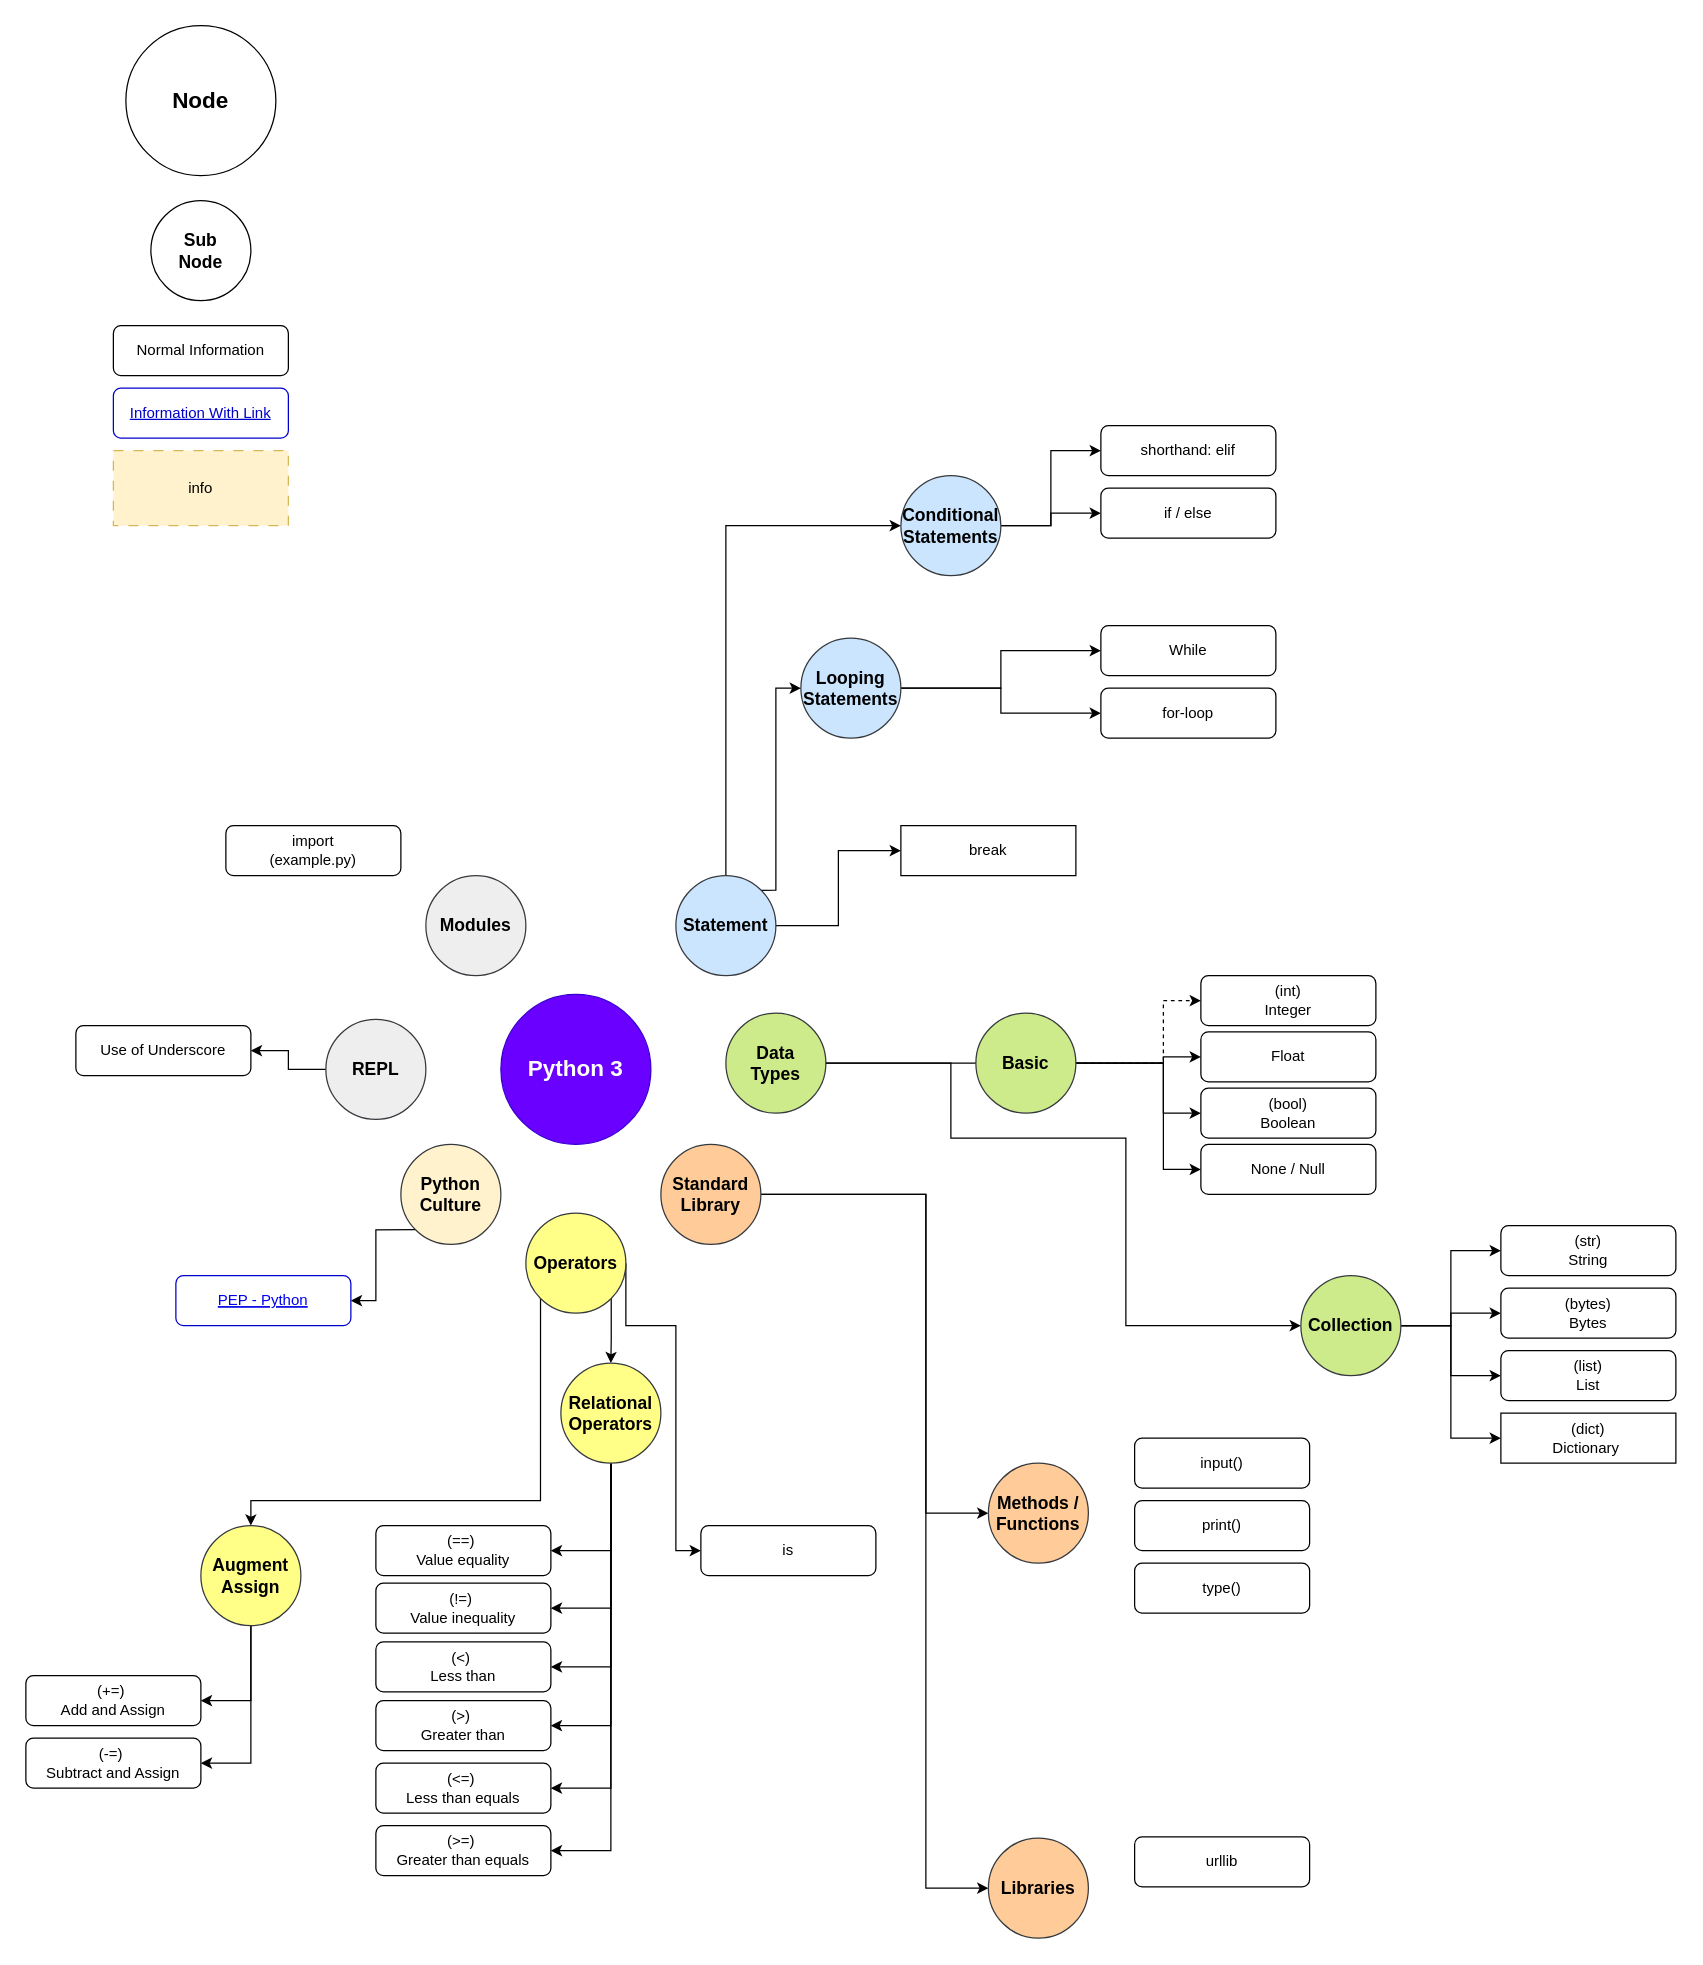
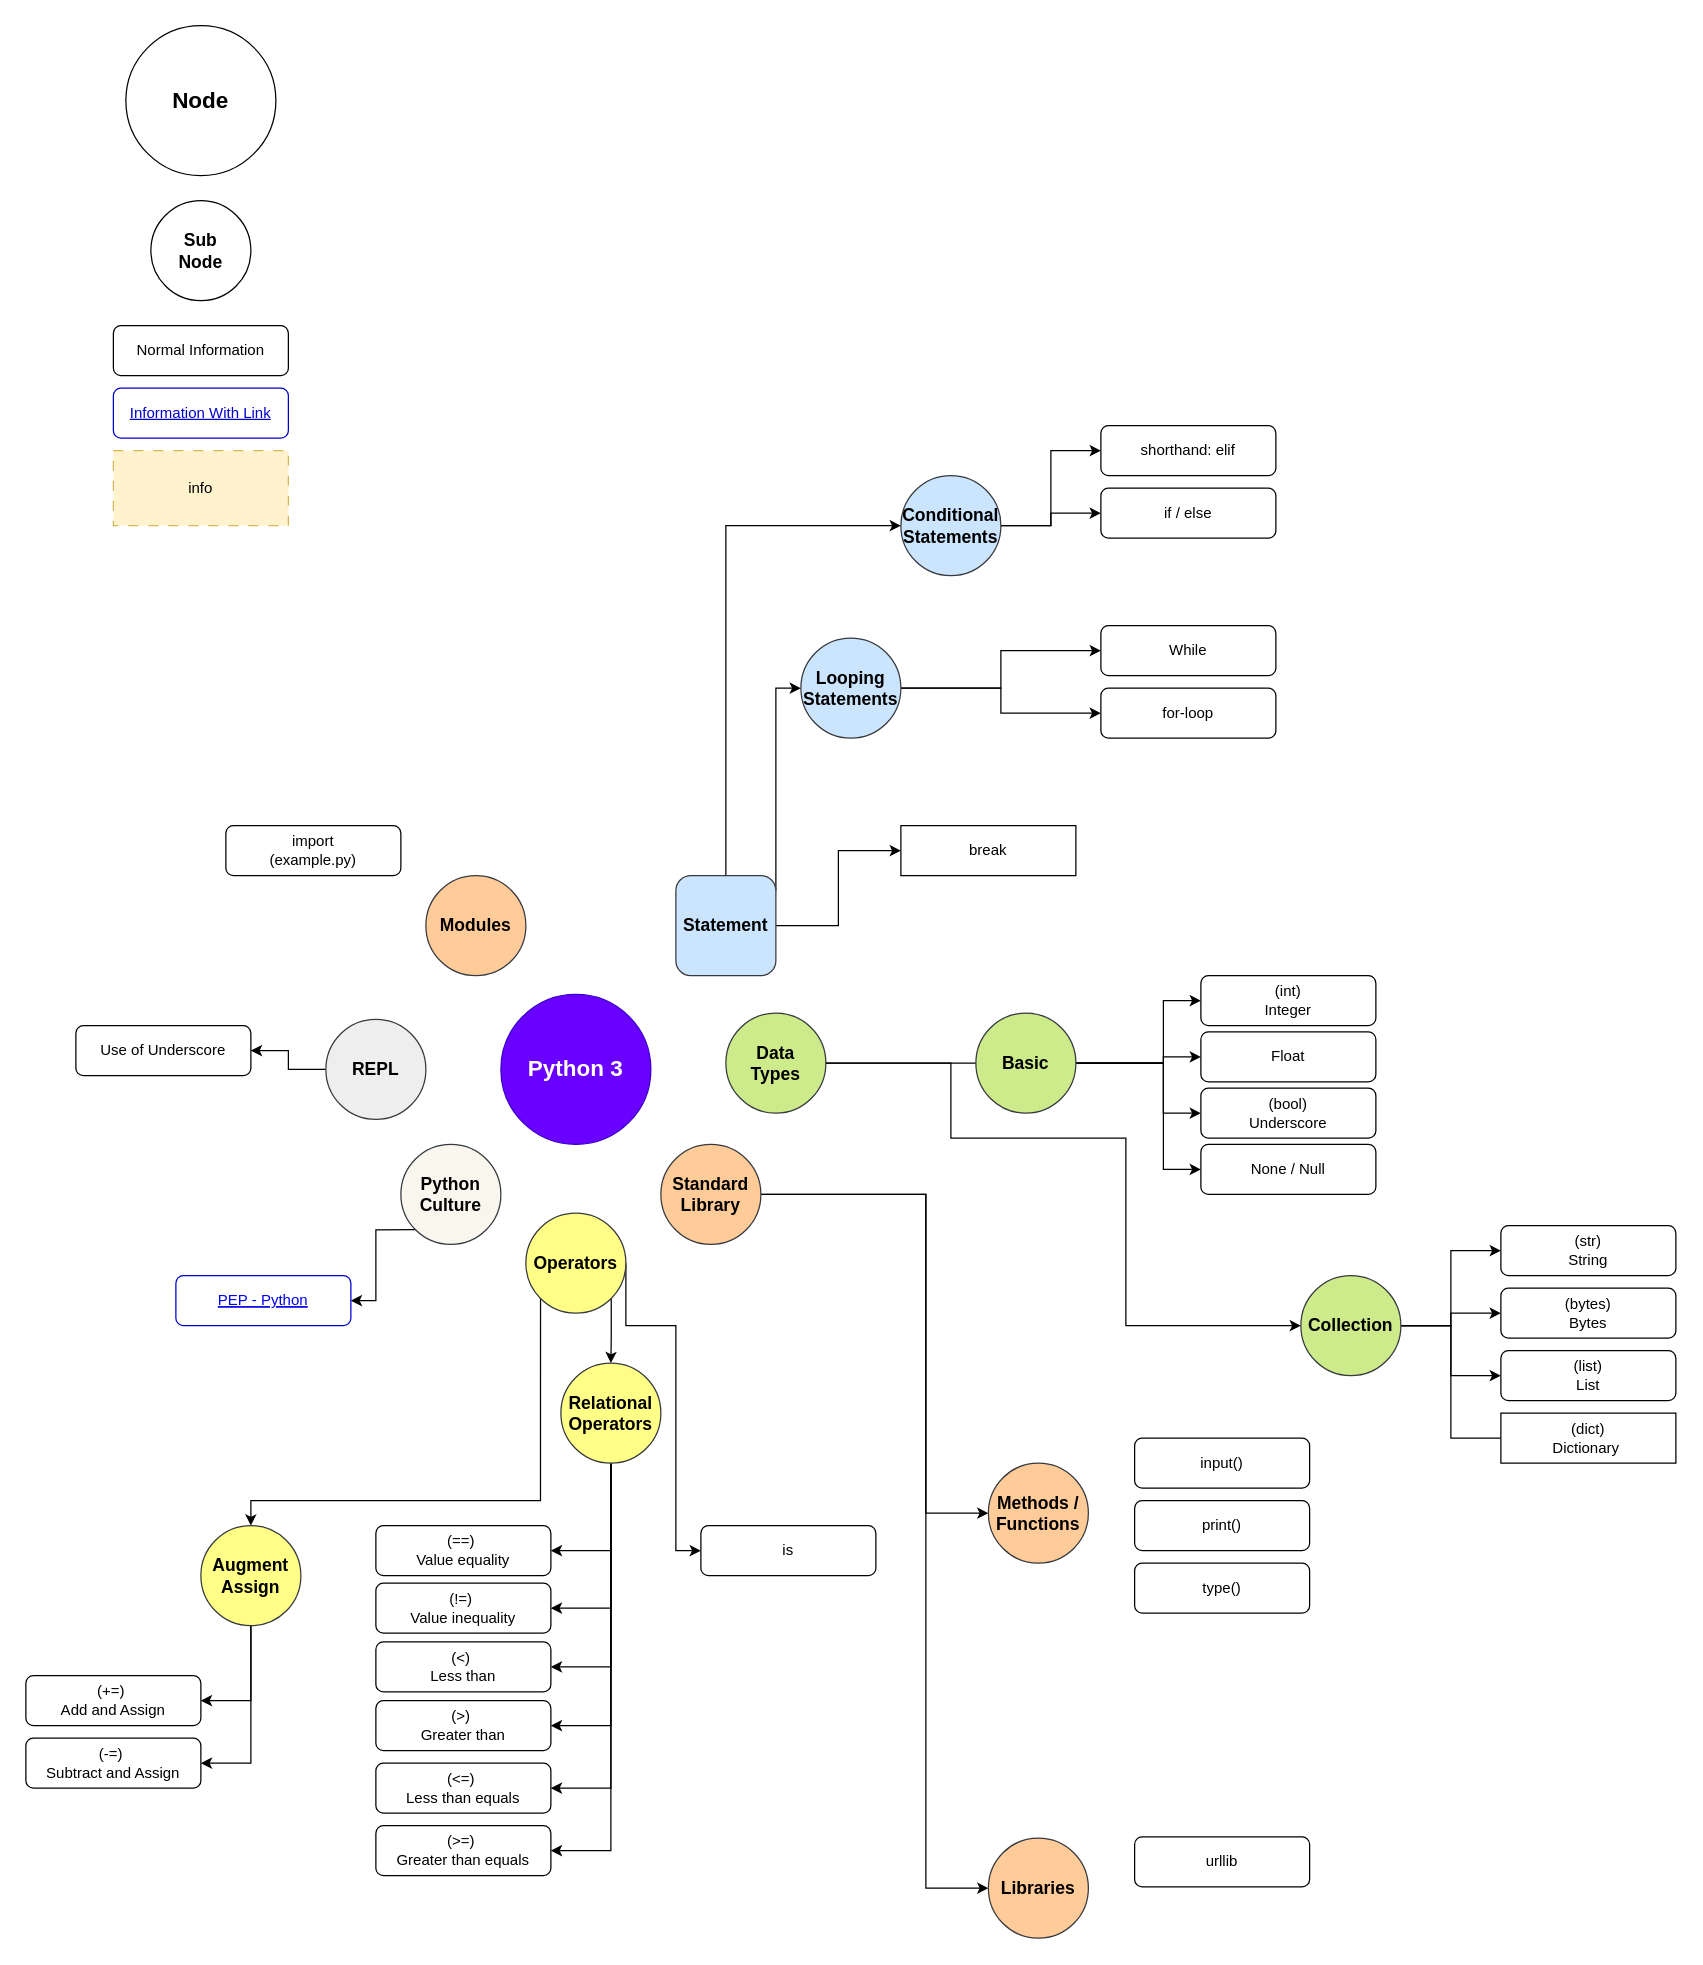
- <mxCell id="79" value="&lt;b&gt;&lt;font style=&quot;font-size: 14px;&quot;&gt;Modules&lt;/font&gt;&lt;/b&gt;" style="ellipse;whiteSpace=wrap;html=1;aspect=fixed;fillColor=#eeeeee;strokeColor=#36393d;" vertex="1" parent="1"><mxGeometry x="340" y="700" width="80" height="80" as="geometry" /></mxCell>
+ <mxCell id="79" value="&lt;b&gt;&lt;font style=&quot;font-size: 14px;&quot;&gt;Modules&lt;/font&gt;&lt;/b&gt;" style="ellipse;whiteSpace=wrap;html=1;aspect=fixed;fillColor=#ffcc99;strokeColor=#36393d;" vertex="1" parent="1"><mxGeometry x="340" y="700" width="80" height="80" as="geometry" /></mxCell>
- <mxCell id="54" value="&lt;b&gt;&lt;font style=&quot;font-size: 14px;&quot;&gt;Statement&lt;br&gt;&lt;/font&gt;&lt;/b&gt;" style="ellipse;whiteSpace=wrap;html=1;aspect=fixed;fillColor=#cce5ff;strokeColor=#36393d;" vertex="1" parent="1"><mxGeometry x="540" y="700" width="80" height="80" as="geometry" /></mxCell>
+ <mxCell id="54" value="&lt;b&gt;&lt;font style=&quot;font-size: 14px;&quot;&gt;Statement&lt;br&gt;&lt;/font&gt;&lt;/b&gt;" style="whiteSpace=wrap;html=1;aspect=fixed;fillColor=#cce5ff;strokeColor=#36393d;rounded=1;" vertex="1" parent="1"><mxGeometry x="540" y="700" width="80" height="80" as="geometry" /></mxCell>
- <mxCell id="62" style="edgeStyle=orthogonalEdgeStyle;rounded=0;orthogonalLoop=1;jettySize=auto;html=1;exitX=1;exitY=0.5;exitDx=0;exitDy=0;fontSize=12;fontColor=#0000CC;dashed=1;" edge="1" parent="1" source="66" target="15"><mxGeometry relative="1" as="geometry"><Array as="points"><mxPoint x="930" y="850" /><mxPoint x="930" y="800" /></Array></mxGeometry></mxCell>
+ <mxCell id="62" style="edgeStyle=orthogonalEdgeStyle;rounded=0;orthogonalLoop=1;jettySize=auto;html=1;exitX=1;exitY=0.5;exitDx=0;exitDy=0;fontSize=12;fontColor=#0000CC;" edge="1" parent="1" source="66" target="15"><mxGeometry relative="1" as="geometry"><Array as="points"><mxPoint x="930" y="850" /><mxPoint x="930" y="800" /></Array></mxGeometry></mxCell>
- <mxCell id="17" value="(bool)&lt;br&gt;Boolean" style="rounded=1;whiteSpace=wrap;html=1;fontSize=12;" vertex="1" parent="1"><mxGeometry x="960" y="870" width="140" height="40" as="geometry" /></mxCell>
+ <mxCell id="17" value="(bool)&lt;br&gt;Underscore" style="rounded=1;whiteSpace=wrap;html=1;fontSize=12;" vertex="1" parent="1"><mxGeometry x="960" y="870" width="140" height="40" as="geometry" /></mxCell>
- <mxCell id="6" value="&lt;b&gt;&lt;font style=&quot;font-size: 14px;&quot;&gt;Python&lt;br&gt;Culture&lt;br&gt;&lt;/font&gt;&lt;/b&gt;" style="ellipse;whiteSpace=wrap;html=1;aspect=fixed;fillColor=#fff2cc;strokeColor=#36393d;" vertex="1" parent="1"><mxGeometry x="320" y="915" width="80" height="80" as="geometry" /></mxCell>
+ <mxCell id="6" value="&lt;b&gt;&lt;font style=&quot;font-size: 14px;&quot;&gt;Python&lt;br&gt;Culture&lt;br&gt;&lt;/font&gt;&lt;/b&gt;" style="ellipse;whiteSpace=wrap;html=1;aspect=fixed;fillColor=#f9f7ed;strokeColor=#36393d;" vertex="1" parent="1"><mxGeometry x="320" y="915" width="80" height="80" as="geometry" /></mxCell>
- <mxCell id="68" style="edgeStyle=orthogonalEdgeStyle;rounded=0;orthogonalLoop=1;jettySize=auto;html=1;exitX=1;exitY=0.5;exitDx=0;exitDy=0;entryX=0;entryY=0.5;entryDx=0;entryDy=0;fontSize=12;fontColor=#0000CC;" edge="1" parent="1" source="71" target="77"><mxGeometry relative="1" as="geometry" /></mxCell>
+ <mxCell id="68" style="edgeStyle=orthogonalEdgeStyle;rounded=0;orthogonalLoop=1;jettySize=auto;html=1;exitX=1;exitY=0.5;exitDx=0;exitDy=0;entryX=0;entryY=0.5;entryDx=0;entryDy=0;fontSize=12;fontColor=#0000CC;endArrow=none;" edge="1" parent="1" source="71" target="77"><mxGeometry relative="1" as="geometry" /></mxCell>
